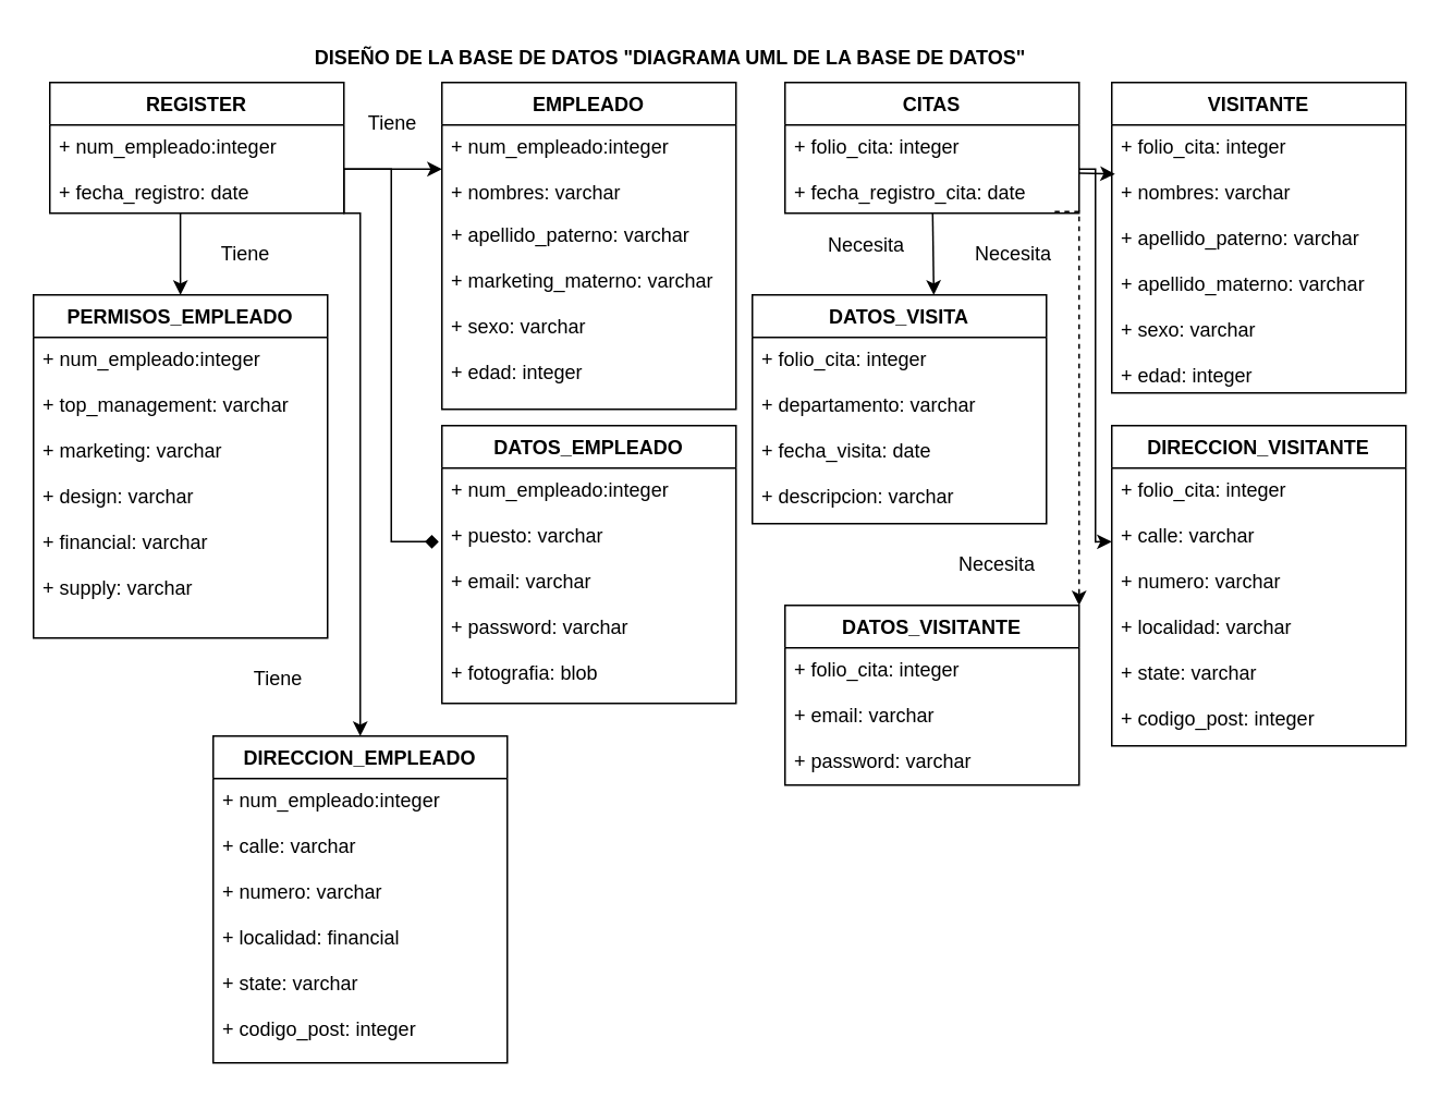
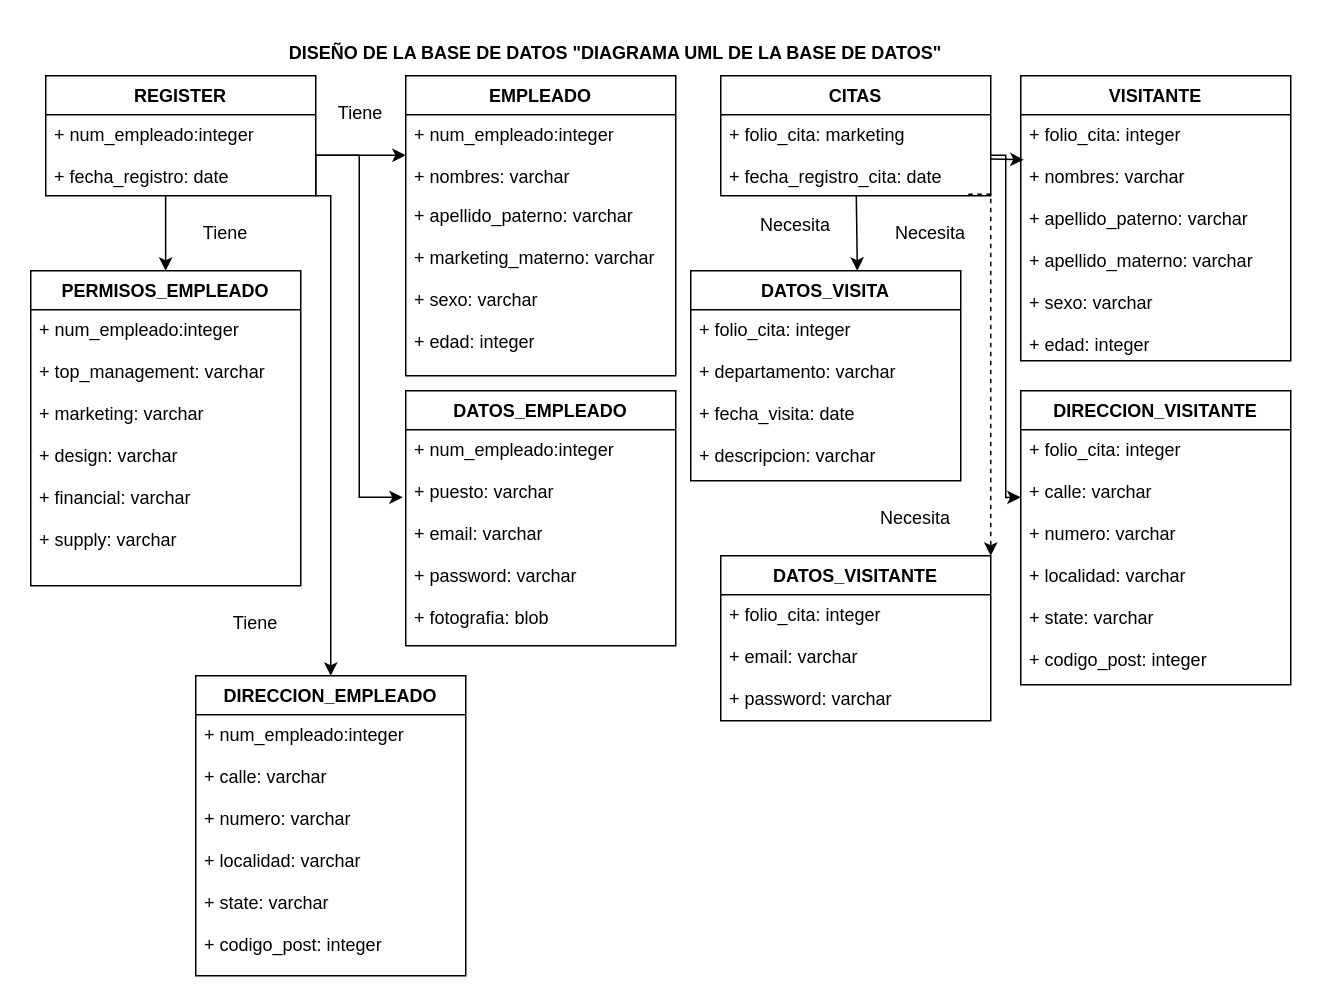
- <mxCell id="21" value="+ folio_cita: integer&#10;&#10;+ fecha_registro_cita: date" style="text;strokeColor=none;fillColor=none;align=left;verticalAlign=top;spacingLeft=4;spacingRight=4;overflow=hidden;rotatable=0;points=[[0,0.5],[1,0.5]];portConstraint=eastwest;" vertex="1" parent="20"><mxGeometry y="26" width="180" height="54" as="geometry" /></mxCell>
+ <mxCell id="21" value="+ folio_cita: marketing&#10;&#10;+ fecha_registro_cita: date" style="text;strokeColor=none;fillColor=none;align=left;verticalAlign=top;spacingLeft=4;spacingRight=4;overflow=hidden;rotatable=0;points=[[0,0.5],[1,0.5]];portConstraint=eastwest;" vertex="1" parent="20"><mxGeometry y="26" width="180" height="54" as="geometry" /></mxCell>
- <mxCell id="18" value="" style="edgeStyle=elbowEdgeStyle;elbow=horizontal;endArrow=diamond;html=1;rounded=0;exitX=1;exitY=0.5;exitDx=0;exitDy=0;entryX=-0.011;entryY=0.313;entryDx=0;entryDy=0;entryPerimeter=0;" edge="1" parent="1" source="3" target="11"><mxGeometry width="50" height="50" relative="1" as="geometry"><mxPoint x="200" y="140" as="sourcePoint" /><mxPoint x="250" y="90" as="targetPoint" /></mxGeometry></mxCell>
+ <mxCell id="18" value="" style="edgeStyle=elbowEdgeStyle;elbow=horizontal;endArrow=classic;html=1;rounded=0;exitX=1;exitY=0.5;exitDx=0;exitDy=0;entryX=-0.011;entryY=0.313;entryDx=0;entryDy=0;entryPerimeter=0;" edge="1" parent="1" source="3" target="11"><mxGeometry width="50" height="50" relative="1" as="geometry"><mxPoint x="200" y="140" as="sourcePoint" /><mxPoint x="250" y="90" as="targetPoint" /></mxGeometry></mxCell>
- <mxCell id="13" value="+ num_empleado:integer&#10;&#10;+ calle: varchar&#10;&#10;+ numero: varchar&#10;&#10;+ localidad: financial&#10;&#10;+ state: varchar&#10;&#10;+ codigo_post: integer" style="text;strokeColor=none;fillColor=none;align=left;verticalAlign=top;spacingLeft=4;spacingRight=4;overflow=hidden;rotatable=0;points=[[0,0.5],[1,0.5]];portConstraint=eastwest;" vertex="1" parent="12"><mxGeometry y="26" width="180" height="174" as="geometry" /></mxCell>
+ <mxCell id="13" value="+ num_empleado:integer&#10;&#10;+ calle: varchar&#10;&#10;+ numero: varchar&#10;&#10;+ localidad: varchar&#10;&#10;+ state: varchar&#10;&#10;+ codigo_post: integer" style="text;strokeColor=none;fillColor=none;align=left;verticalAlign=top;spacingLeft=4;spacingRight=4;overflow=hidden;rotatable=0;points=[[0,0.5],[1,0.5]];portConstraint=eastwest;" vertex="1" parent="12"><mxGeometry y="26" width="180" height="174" as="geometry" /></mxCell>
